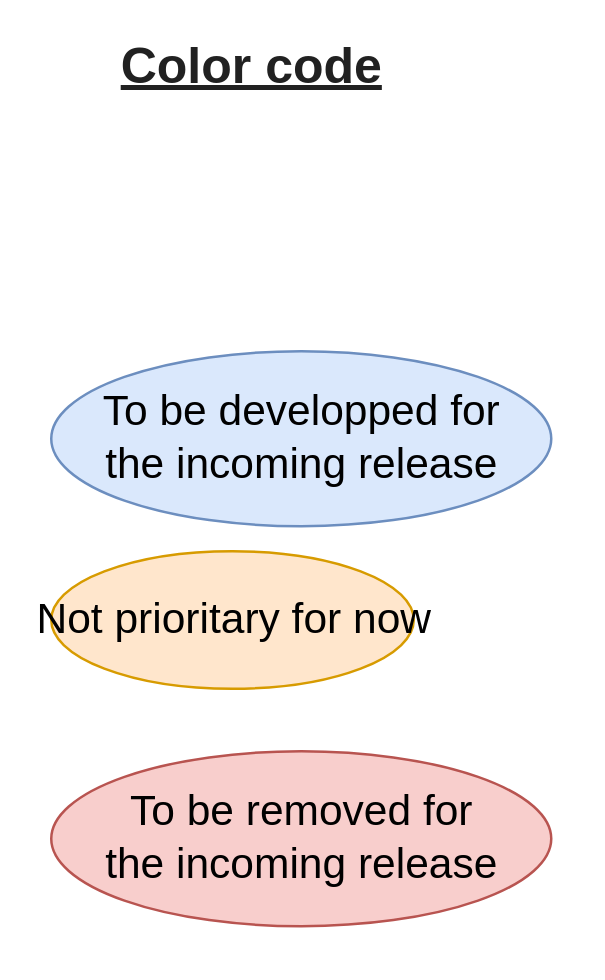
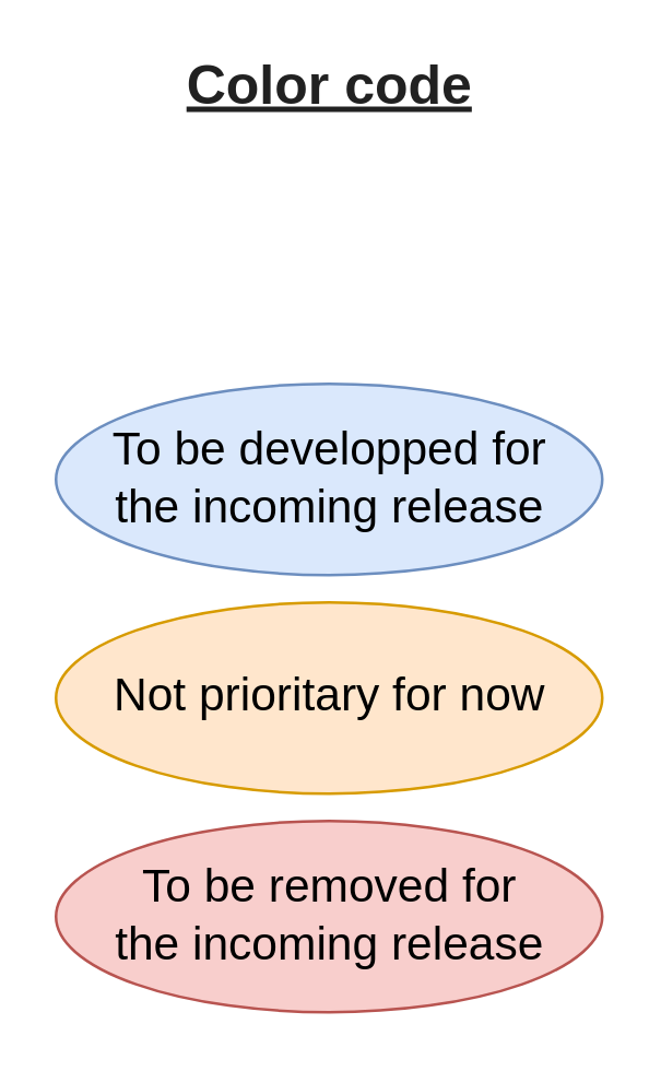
- <mxCell id="5" value="&lt;font style=&quot;font-size: 20px&quot; color=&quot;#212121&quot;&gt;&lt;b&gt;&lt;u&gt;Color code&lt;/u&gt;&lt;/b&gt;&lt;/font&gt;" style="text;html=1;align=center;verticalAlign=middle;resizable=0;points=[];autosize=1;strokeColor=none;fontColor=#4A50FF;" vertex="1" parent="1"><mxGeometry x="40" y="15" width="120" height="20" as="geometry" /></mxCell>
+ <mxCell id="5" value="&lt;font style=&quot;font-size: 20px&quot; color=&quot;#212121&quot;&gt;&lt;b&gt;&lt;u&gt;Color code&lt;/u&gt;&lt;/b&gt;&lt;/font&gt;" style="text;html=1;align=center;verticalAlign=middle;resizable=0;points=[];autosize=1;strokeColor=none;fontColor=#4A50FF;" vertex="1" parent="1"><mxGeometry x="60" y="20" width="120" height="20" as="geometry" /></mxCell>
- <mxCell id="3" value="&lt;span style=&quot;font-size: 17px&quot;&gt;Not prioritary for now&lt;/span&gt;" style="shape=ellipse;container=1;horizontal=1;horizontalStack=0;resizeParent=1;resizeParentMax=0;resizeLast=0;html=1;dashed=0;collapsible=0;fillColor=#ffe6cc;strokeColor=#d79b00;" vertex="1" parent="1"><mxGeometry x="20" y="220" width="145" height="55" as="geometry" /></mxCell>
+ <mxCell id="3" value="&lt;span style=&quot;font-size: 17px&quot;&gt;Not prioritary for now&lt;/span&gt;" style="shape=ellipse;container=1;horizontal=1;horizontalStack=0;resizeParent=1;resizeParentMax=0;resizeLast=0;html=1;dashed=0;collapsible=0;fillColor=#ffe6cc;strokeColor=#d79b00;" vertex="1" parent="1"><mxGeometry x="20" y="220" width="200" height="70" as="geometry" /></mxCell>
